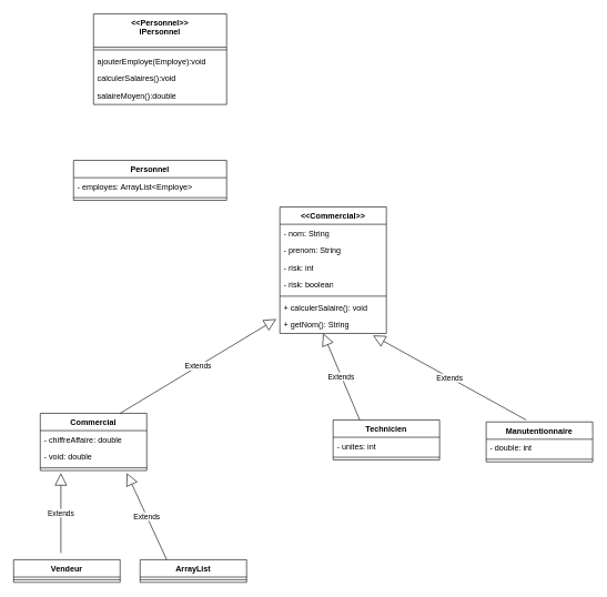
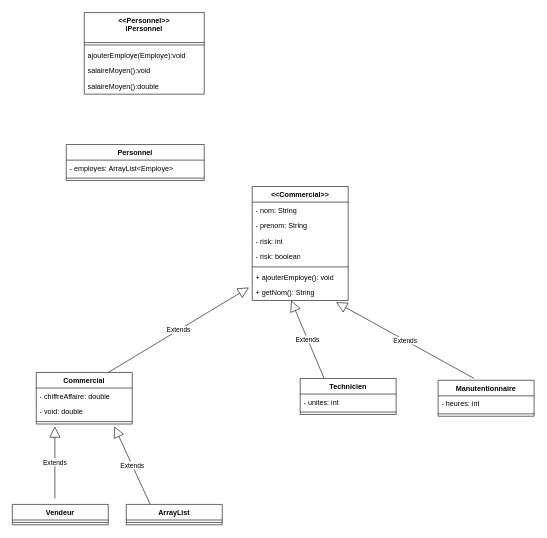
- <mxCell id="32" value="&lt;span style=&quot;background-color: initial;&quot;&gt;calculerSalaires():void&lt;br&gt;&lt;br&gt;&lt;/span&gt;&lt;div style=&quot;background-color:#191d1f;padding:0px 0px 0px 2px;&quot;&gt;&lt;div style=&quot;color: rgb(199, 205, 209); font-family: &amp;quot;Courier New&amp;quot;; font-size: 14pt;&quot;&gt;&lt;p style=&quot;background-color:#32393e;margin:0;&quot;&gt;&lt;span style=&quot;color:#d8d8d8;&quot;&gt;&lt;/span&gt;&lt;/p&gt;&lt;/div&gt;&lt;/div&gt;" style="text;strokeColor=none;fillColor=none;align=left;verticalAlign=top;spacingLeft=4;spacingRight=4;overflow=hidden;rotatable=0;points=[[0,0.5],[1,0.5]];portConstraint=eastwest;whiteSpace=wrap;html=1;" vertex="1" parent="29"><mxGeometry y="84" width="200" height="26" as="geometry" /></mxCell>
+ <mxCell id="32" value="&lt;span style=&quot;background-color: initial;&quot;&gt;salaireMoyen():void&lt;br&gt;&lt;br&gt;&lt;/span&gt;&lt;div style=&quot;background-color:#191d1f;padding:0px 0px 0px 2px;&quot;&gt;&lt;div style=&quot;color: rgb(199, 205, 209); font-family: &amp;quot;Courier New&amp;quot;; font-size: 14pt;&quot;&gt;&lt;p style=&quot;background-color:#32393e;margin:0;&quot;&gt;&lt;span style=&quot;color:#d8d8d8;&quot;&gt;&lt;/span&gt;&lt;/p&gt;&lt;/div&gt;&lt;/div&gt;" style="text;strokeColor=none;fillColor=none;align=left;verticalAlign=top;spacingLeft=4;spacingRight=4;overflow=hidden;rotatable=0;points=[[0,0.5],[1,0.5]];portConstraint=eastwest;whiteSpace=wrap;html=1;" vertex="1" parent="29"><mxGeometry y="84" width="200" height="26" as="geometry" /></mxCell>
- <mxCell id="8" value="+&amp;nbsp;calculerSalaire&lt;span style=&quot;background-color: initial;&quot;&gt;(): void&lt;br&gt;&lt;br&gt;&lt;/span&gt;&lt;div style=&quot;background-color:#191d1f;padding:0px 0px 0px 2px;&quot;&gt;&lt;div style=&quot;color: rgb(199, 205, 209); font-family: &amp;quot;Courier New&amp;quot;; font-size: 14pt;&quot;&gt;&lt;p style=&quot;background-color:#32393e;margin:0;&quot;&gt;&lt;span style=&quot;color:#d8d8d8;&quot;&gt;&lt;/span&gt;&lt;/p&gt;&lt;/div&gt;&lt;/div&gt;" style="text;strokeColor=none;fillColor=none;align=left;verticalAlign=top;spacingLeft=4;spacingRight=4;overflow=hidden;rotatable=0;points=[[0,0.5],[1,0.5]];portConstraint=eastwest;whiteSpace=wrap;html=1;" vertex="1" parent="2"><mxGeometry y="138" width="160" height="26" as="geometry" /></mxCell>
+ <mxCell id="8" value="+&amp;nbsp;ajouterEmploye&lt;span style=&quot;background-color: initial;&quot;&gt;(): void&lt;br&gt;&lt;br&gt;&lt;/span&gt;&lt;div style=&quot;background-color:#191d1f;padding:0px 0px 0px 2px;&quot;&gt;&lt;div style=&quot;color: rgb(199, 205, 209); font-family: &amp;quot;Courier New&amp;quot;; font-size: 14pt;&quot;&gt;&lt;p style=&quot;background-color:#32393e;margin:0;&quot;&gt;&lt;span style=&quot;color:#d8d8d8;&quot;&gt;&lt;/span&gt;&lt;/p&gt;&lt;/div&gt;&lt;/div&gt;" style="text;strokeColor=none;fillColor=none;align=left;verticalAlign=top;spacingLeft=4;spacingRight=4;overflow=hidden;rotatable=0;points=[[0,0.5],[1,0.5]];portConstraint=eastwest;whiteSpace=wrap;html=1;" vertex="1" parent="2"><mxGeometry y="138" width="160" height="26" as="geometry" /></mxCell>
- <mxCell id="26" value="- double&lt;span style=&quot;background-color: initial;&quot;&gt;: int&lt;/span&gt;&lt;div style=&quot;background-color:#191d1f;padding:0px 0px 0px 2px;&quot;&gt;&lt;div style=&quot;color: rgb(199, 205, 209); font-family: &amp;quot;Courier New&amp;quot;; font-size: 14pt;&quot;&gt;&lt;p style=&quot;background-color:#32393e;margin:0;&quot;&gt;&lt;span style=&quot;color:#d8d8d8;&quot;&gt;&lt;/span&gt;&lt;/p&gt;&lt;/div&gt;&lt;/div&gt;" style="text;strokeColor=none;fillColor=none;align=left;verticalAlign=top;spacingLeft=4;spacingRight=4;overflow=hidden;rotatable=0;points=[[0,0.5],[1,0.5]];portConstraint=eastwest;whiteSpace=wrap;html=1;" vertex="1" parent="25"><mxGeometry y="26" width="160" height="26" as="geometry" /></mxCell>
+ <mxCell id="26" value="- heures&lt;span style=&quot;background-color: initial;&quot;&gt;: int&lt;/span&gt;&lt;div style=&quot;background-color:#191d1f;padding:0px 0px 0px 2px;&quot;&gt;&lt;div style=&quot;color: rgb(199, 205, 209); font-family: &amp;quot;Courier New&amp;quot;; font-size: 14pt;&quot;&gt;&lt;p style=&quot;background-color:#32393e;margin:0;&quot;&gt;&lt;span style=&quot;color:#d8d8d8;&quot;&gt;&lt;/span&gt;&lt;/p&gt;&lt;/div&gt;&lt;/div&gt;" style="text;strokeColor=none;fillColor=none;align=left;verticalAlign=top;spacingLeft=4;spacingRight=4;overflow=hidden;rotatable=0;points=[[0,0.5],[1,0.5]];portConstraint=eastwest;whiteSpace=wrap;html=1;" vertex="1" parent="25"><mxGeometry y="26" width="160" height="26" as="geometry" /></mxCell>
